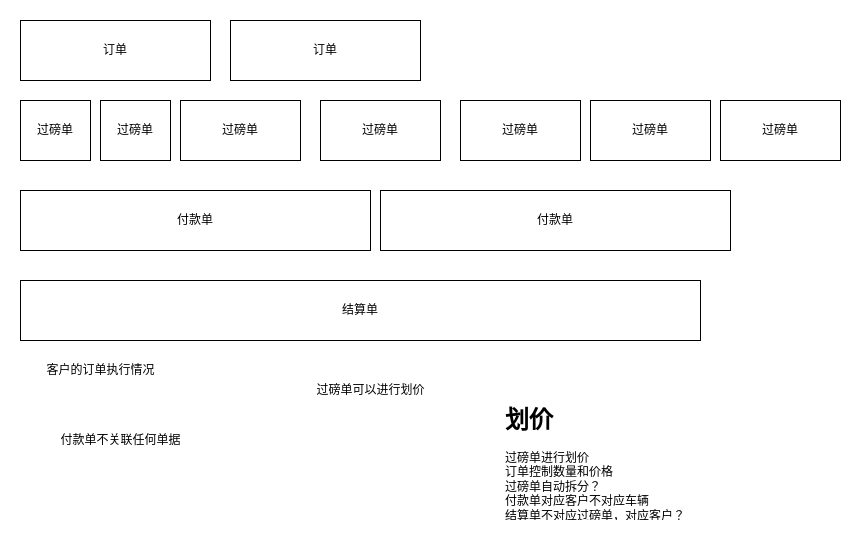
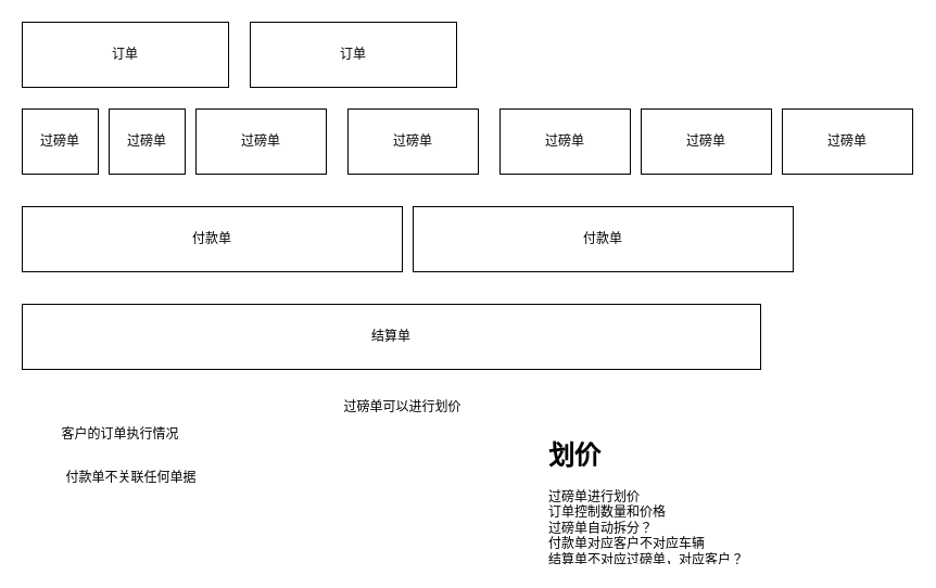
- <mxCell id="10" value="客户的订单执行情况" style="text;html=1;align=center;verticalAlign=middle;resizable=0;points=[];autosize=1;" vertex="1" parent="1"><mxGeometry x="40" y="360" width="120" height="20" as="geometry" /></mxCell>
+ <mxCell id="10" value="客户的订单执行情况" style="text;html=1;align=center;verticalAlign=middle;resizable=0;points=[];autosize=1;" vertex="1" parent="1"><mxGeometry x="50" y="390" width="120" height="20" as="geometry" /></mxCell>
- <mxCell id="12" value="过磅单可以进行划价" style="text;html=1;align=center;verticalAlign=middle;resizable=0;points=[];autosize=1;" vertex="1" parent="1"><mxGeometry x="310" y="380" width="120" height="20" as="geometry" /></mxCell>
+ <mxCell id="12" value="过磅单可以进行划价" style="text;html=1;align=center;verticalAlign=middle;resizable=0;points=[];autosize=1;" vertex="1" parent="1"><mxGeometry x="310" y="365" width="120" height="20" as="geometry" /></mxCell>
